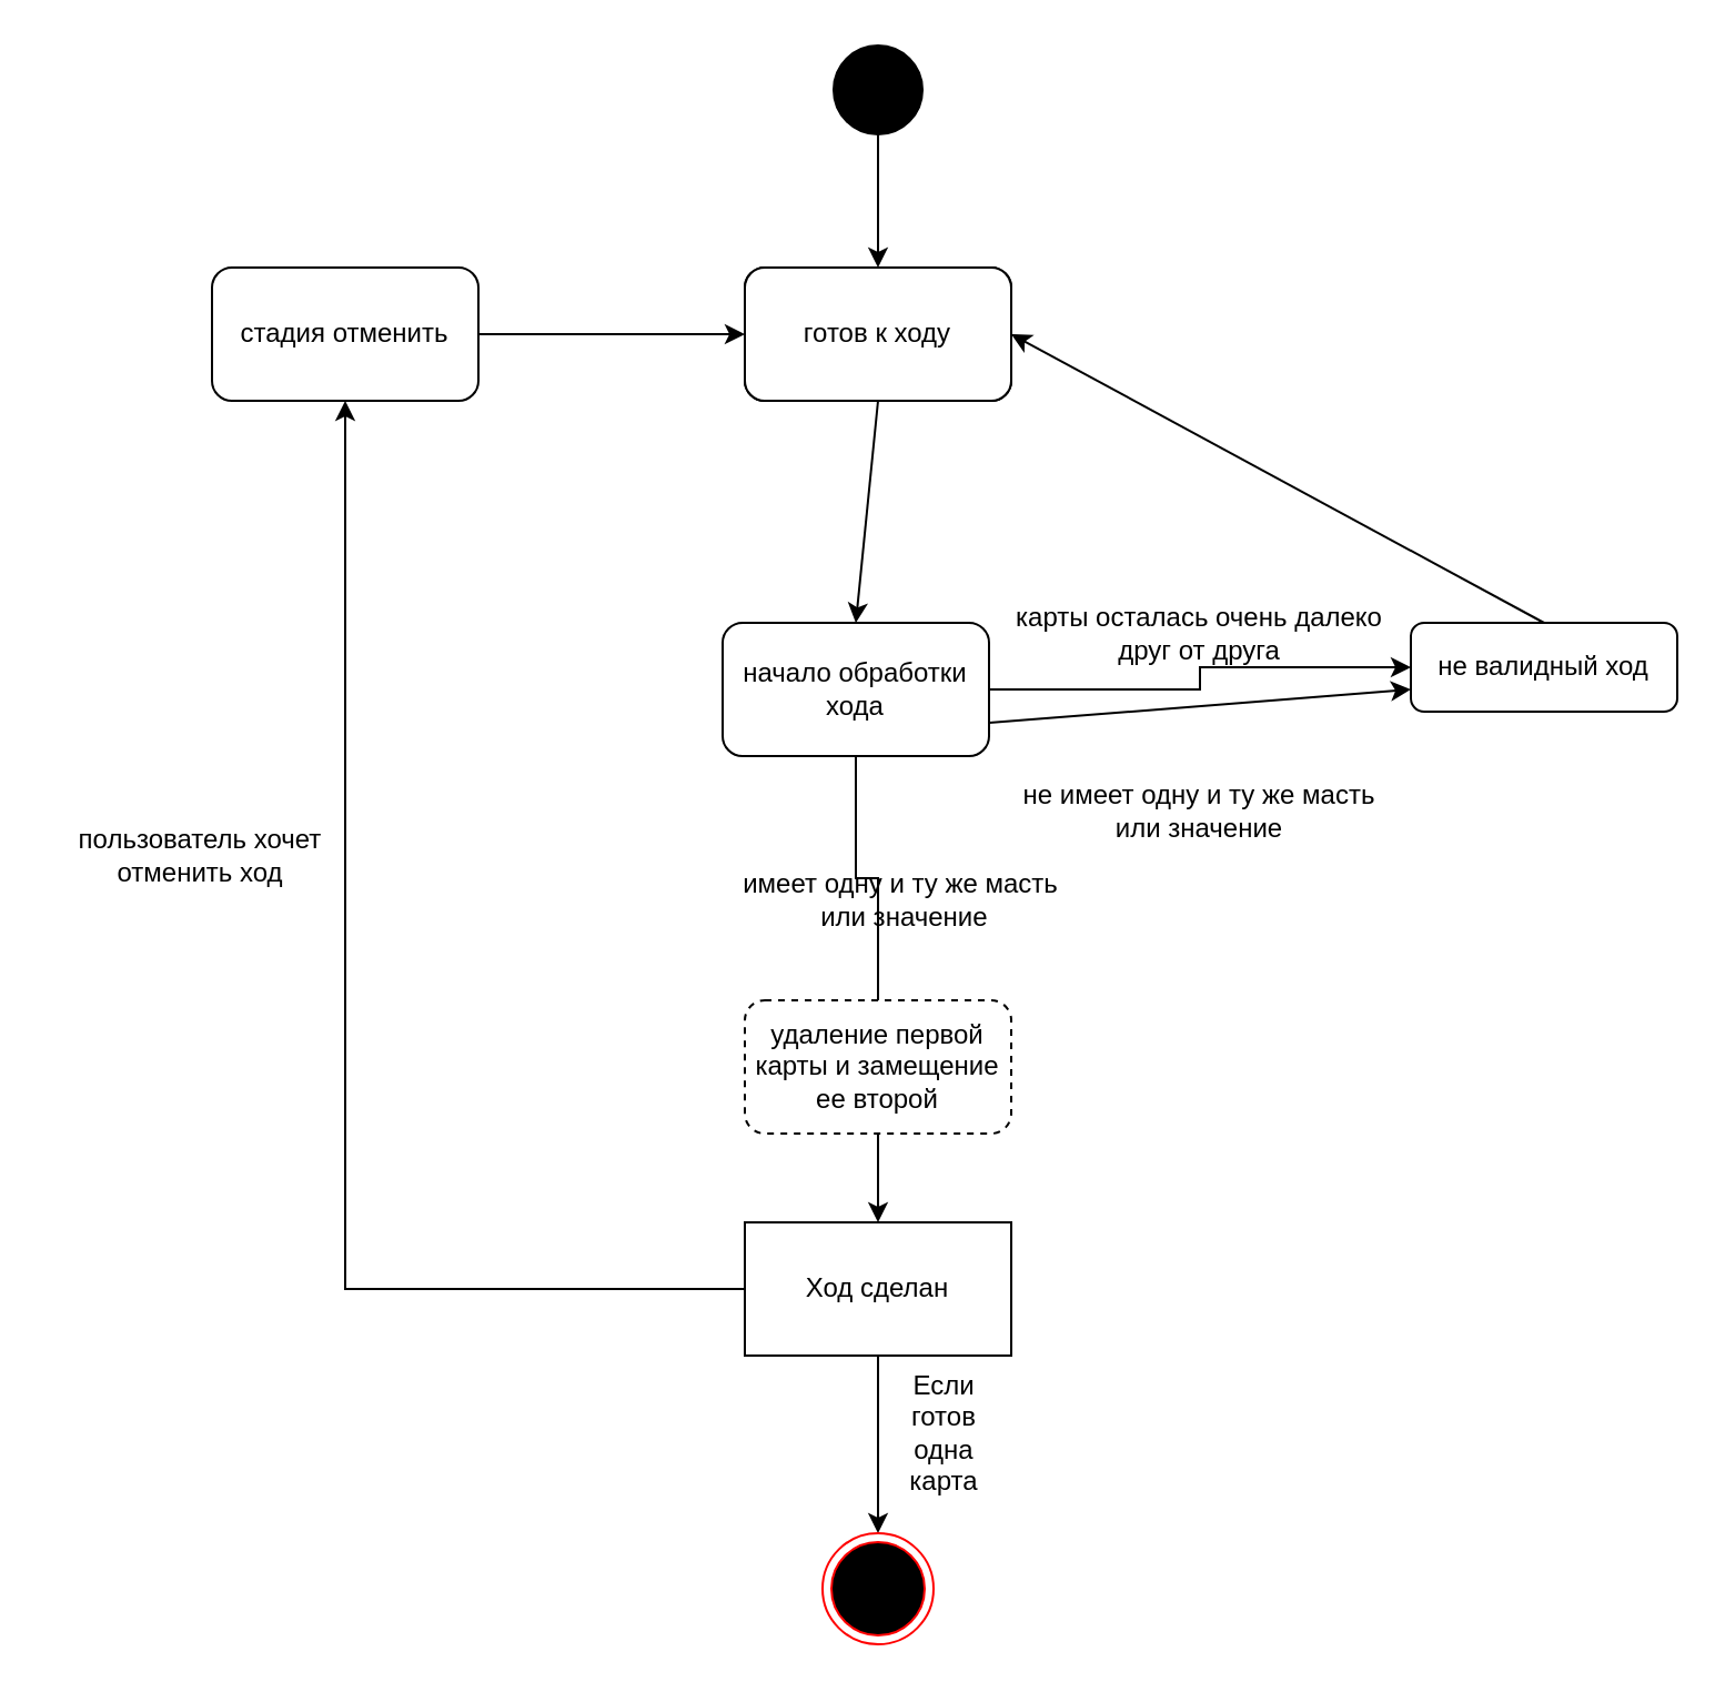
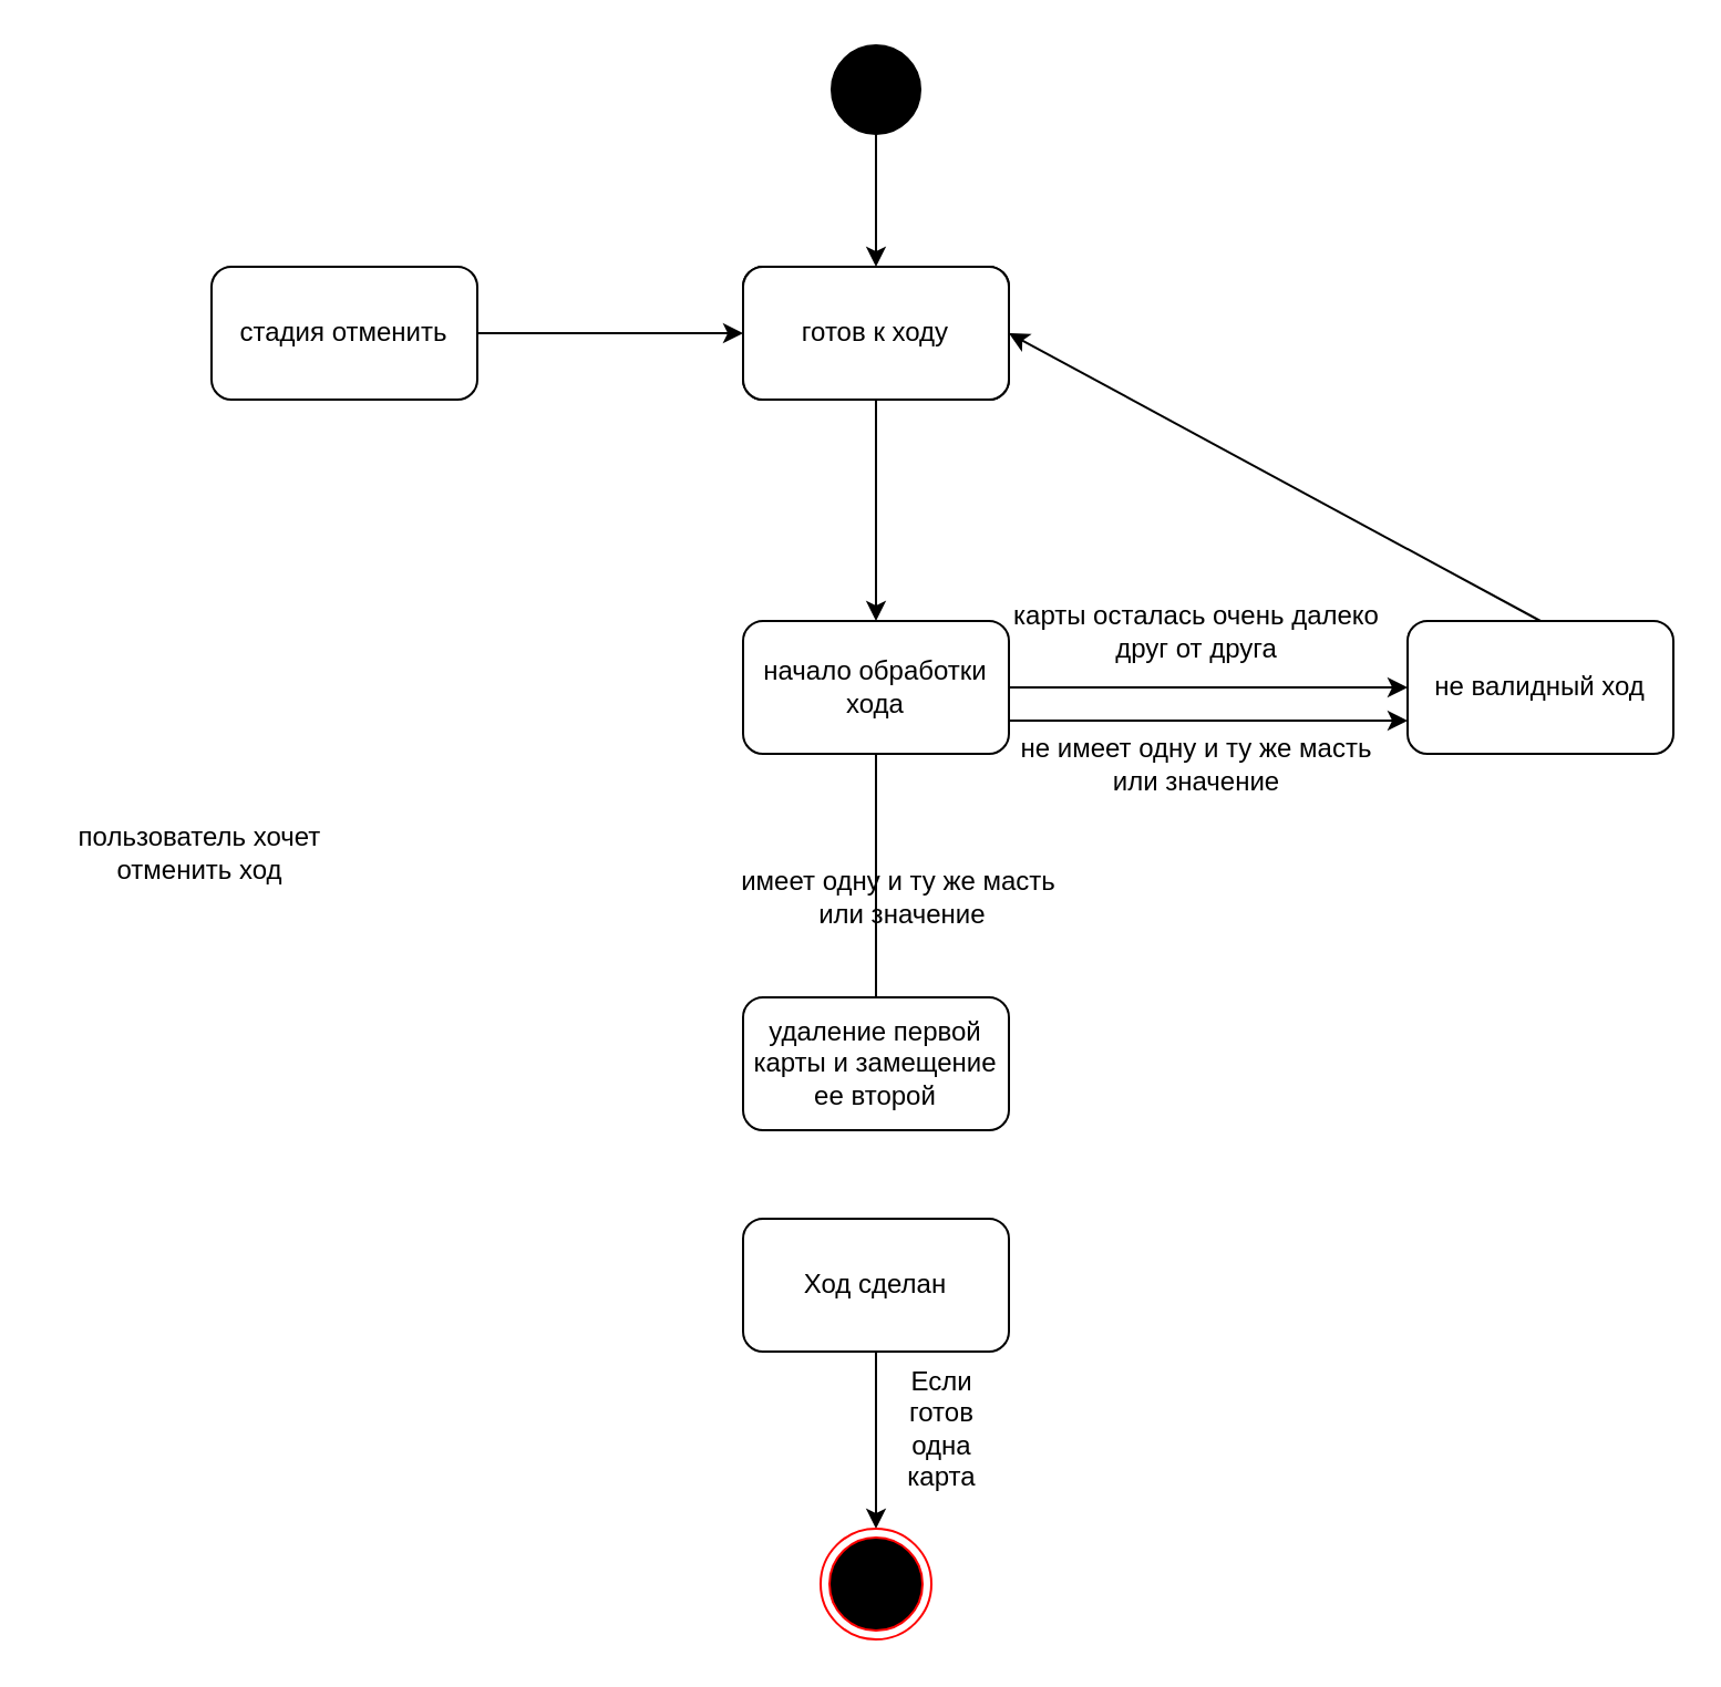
- <mxCell id="10" value="не валидный ход" style="whiteSpace=wrap;html=1;rounded=1;" vertex="1" parent="1"><mxGeometry x="635" y="280" width="120" height="40" as="geometry" /></mxCell>
+ <mxCell id="10" value="не валидный ход" style="whiteSpace=wrap;html=1;rounded=1;" vertex="1" parent="1"><mxGeometry x="635" y="280" width="120" height="60" as="geometry" /></mxCell>
- <mxCell id="8" value="начало обработки хода" style="rounded=1;whiteSpace=wrap;html=1;" vertex="1" parent="1"><mxGeometry x="325" y="280" width="120" height="60" as="geometry" /></mxCell>
+ <mxCell id="8" value="начало обработки хода" style="rounded=1;whiteSpace=wrap;html=1;" vertex="1" parent="1"><mxGeometry x="335" y="280" width="120" height="60" as="geometry" /></mxCell>
- <mxCell id="17" value="не имеет одну и ту же масть&lt;br&gt;или значение" style="text;html=1;strokeColor=none;fillColor=none;align=center;verticalAlign=middle;whiteSpace=wrap;rounded=0;" vertex="1" parent="1"><mxGeometry x="455" y="350" width="170" height="30" as="geometry" /></mxCell>
+ <mxCell id="17" value="не имеет одну и ту же масть&lt;br&gt;или значение" style="text;html=1;strokeColor=none;fillColor=none;align=center;verticalAlign=middle;whiteSpace=wrap;rounded=0;" vertex="1" parent="1"><mxGeometry x="455" y="330" width="170" height="30" as="geometry" /></mxCell>
- <mxCell id="18" value="" style="edgeStyle=orthogonalEdgeStyle;rounded=0;orthogonalLoop=1;jettySize=auto;html=1;" edge="1" parent="1" source="20" target="21"><mxGeometry relative="1" as="geometry" /></mxCell>
- <mxCell id="14" value="удаление первой карты и замещение ее второй" style="whiteSpace=wrap;html=1;rounded=1;dashed=1;" vertex="1" parent="1"><mxGeometry x="335" y="450" width="120" height="60" as="geometry" /></mxCell>
+ <mxCell id="14" value="удаление первой карты и замещение ее второй" style="whiteSpace=wrap;html=1;rounded=1;" vertex="1" parent="1"><mxGeometry x="335" y="450" width="120" height="60" as="geometry" /></mxCell>
- <mxCell id="13" value="" style="edgeStyle=orthogonalEdgeStyle;rounded=0;orthogonalLoop=1;jettySize=auto;html=1;" edge="1" parent="1" source="14" target="20"><mxGeometry relative="1" as="geometry" /></mxCell>
- <mxCell id="20" value="Ход сделан" style="whiteSpace=wrap;html=1;rounded=0;" vertex="1" parent="1"><mxGeometry x="335" y="550" width="120" height="60" as="geometry" /></mxCell>
+ <mxCell id="20" value="Ход сделан" style="whiteSpace=wrap;html=1;rounded=1;" vertex="1" parent="1"><mxGeometry x="335" y="550" width="120" height="60" as="geometry" /></mxCell>
